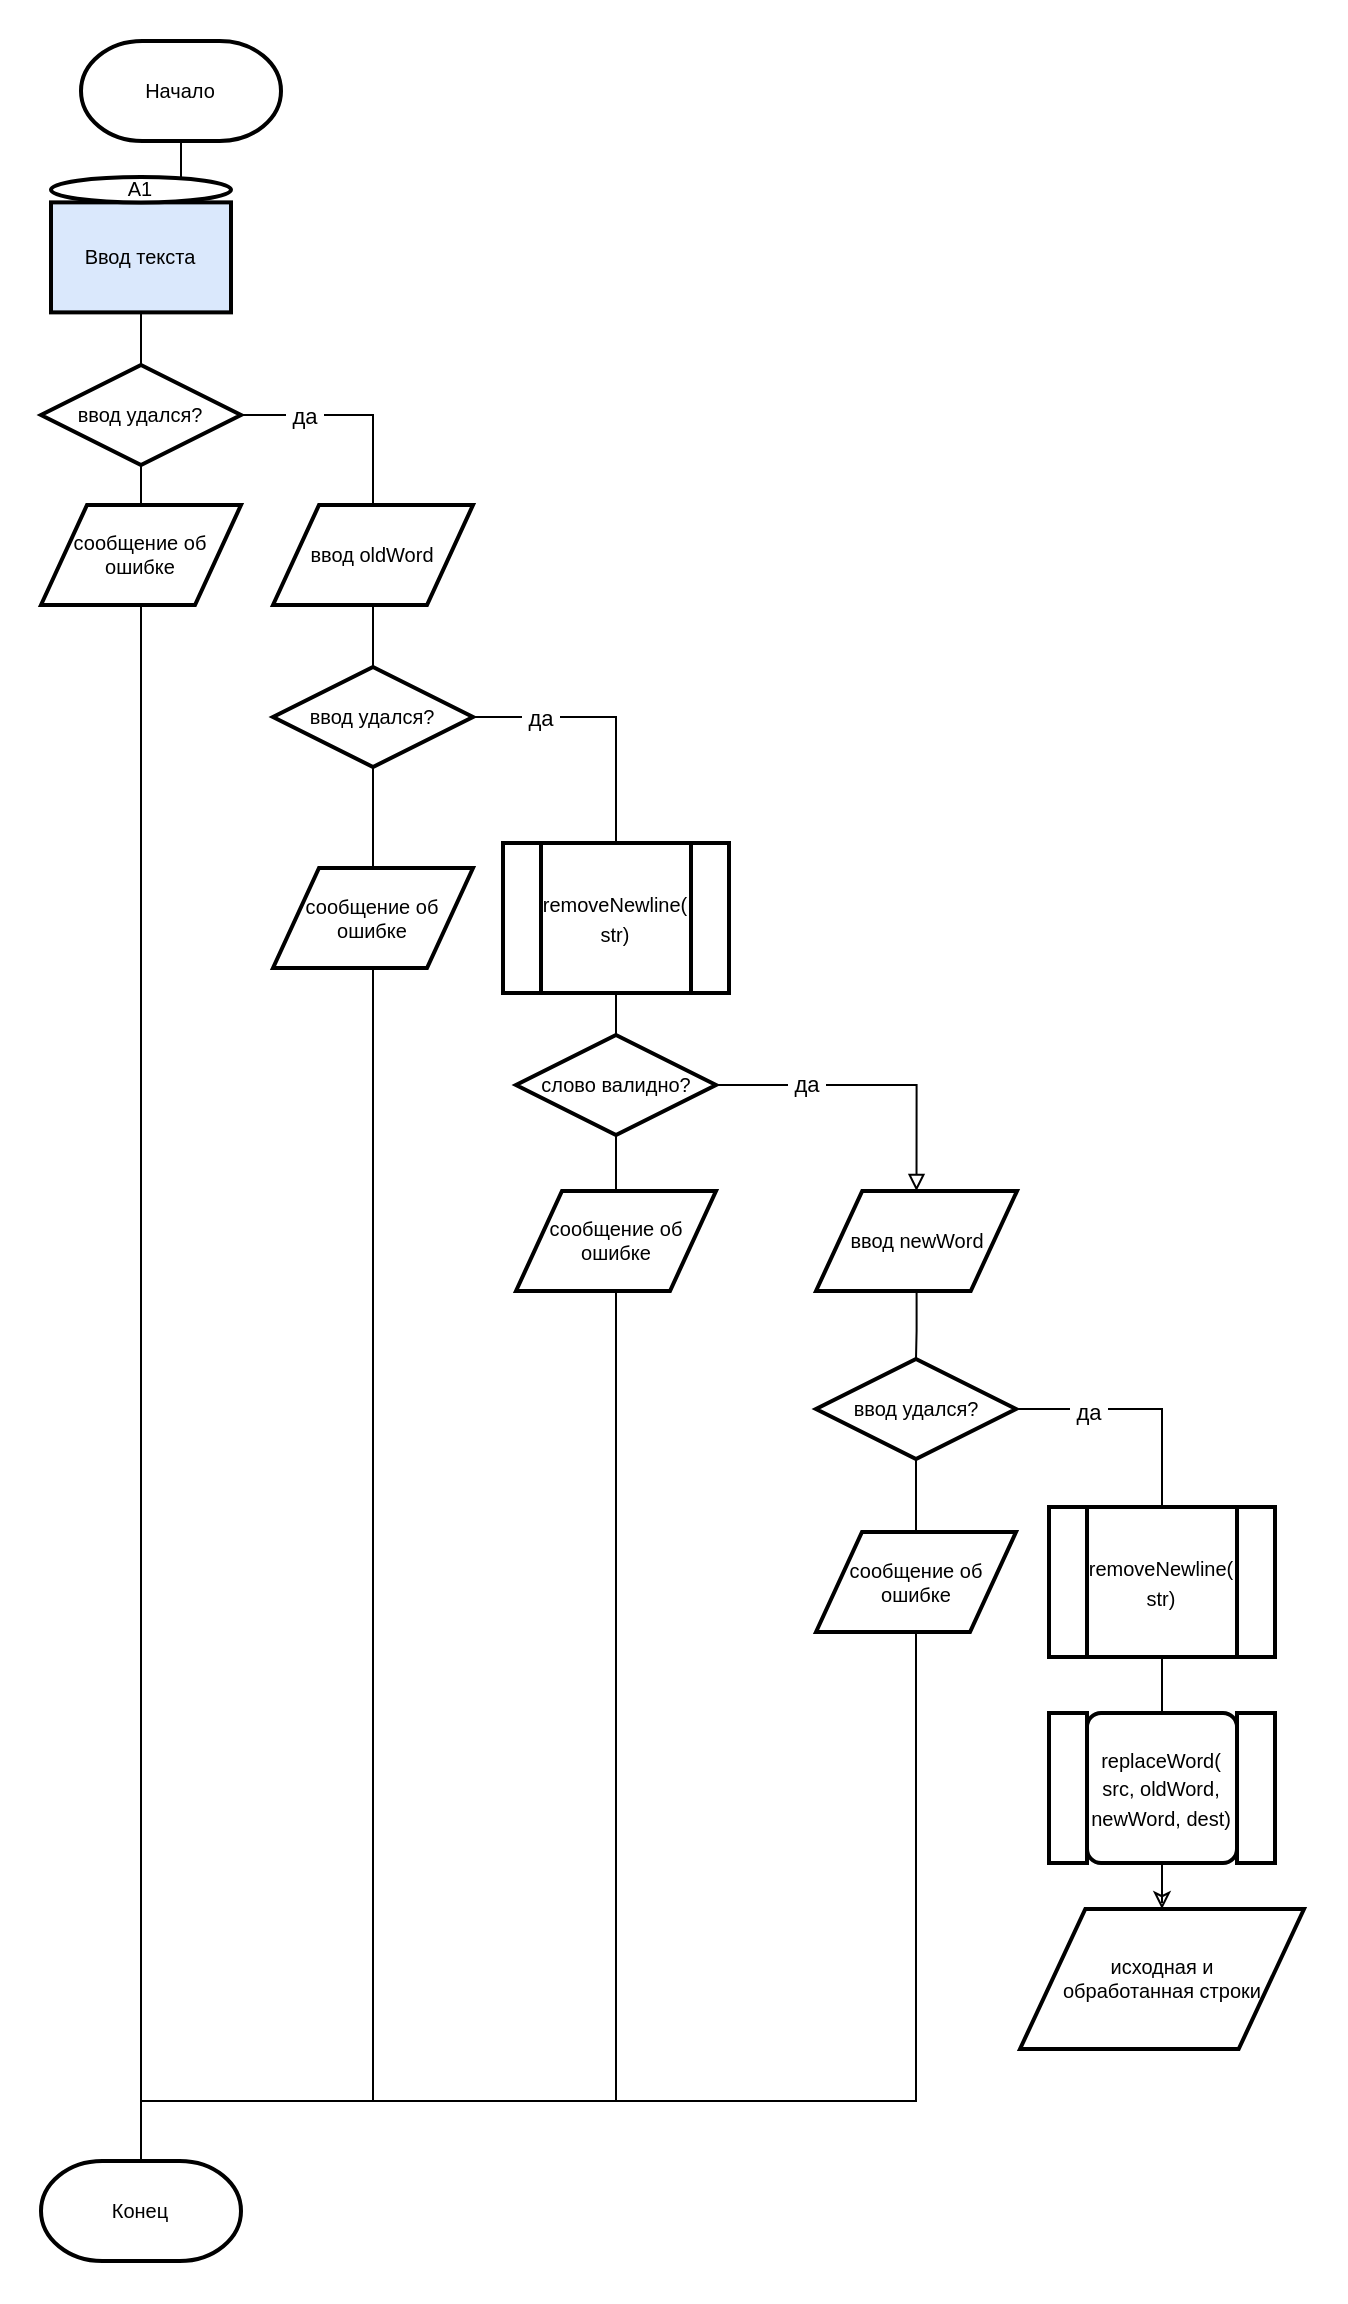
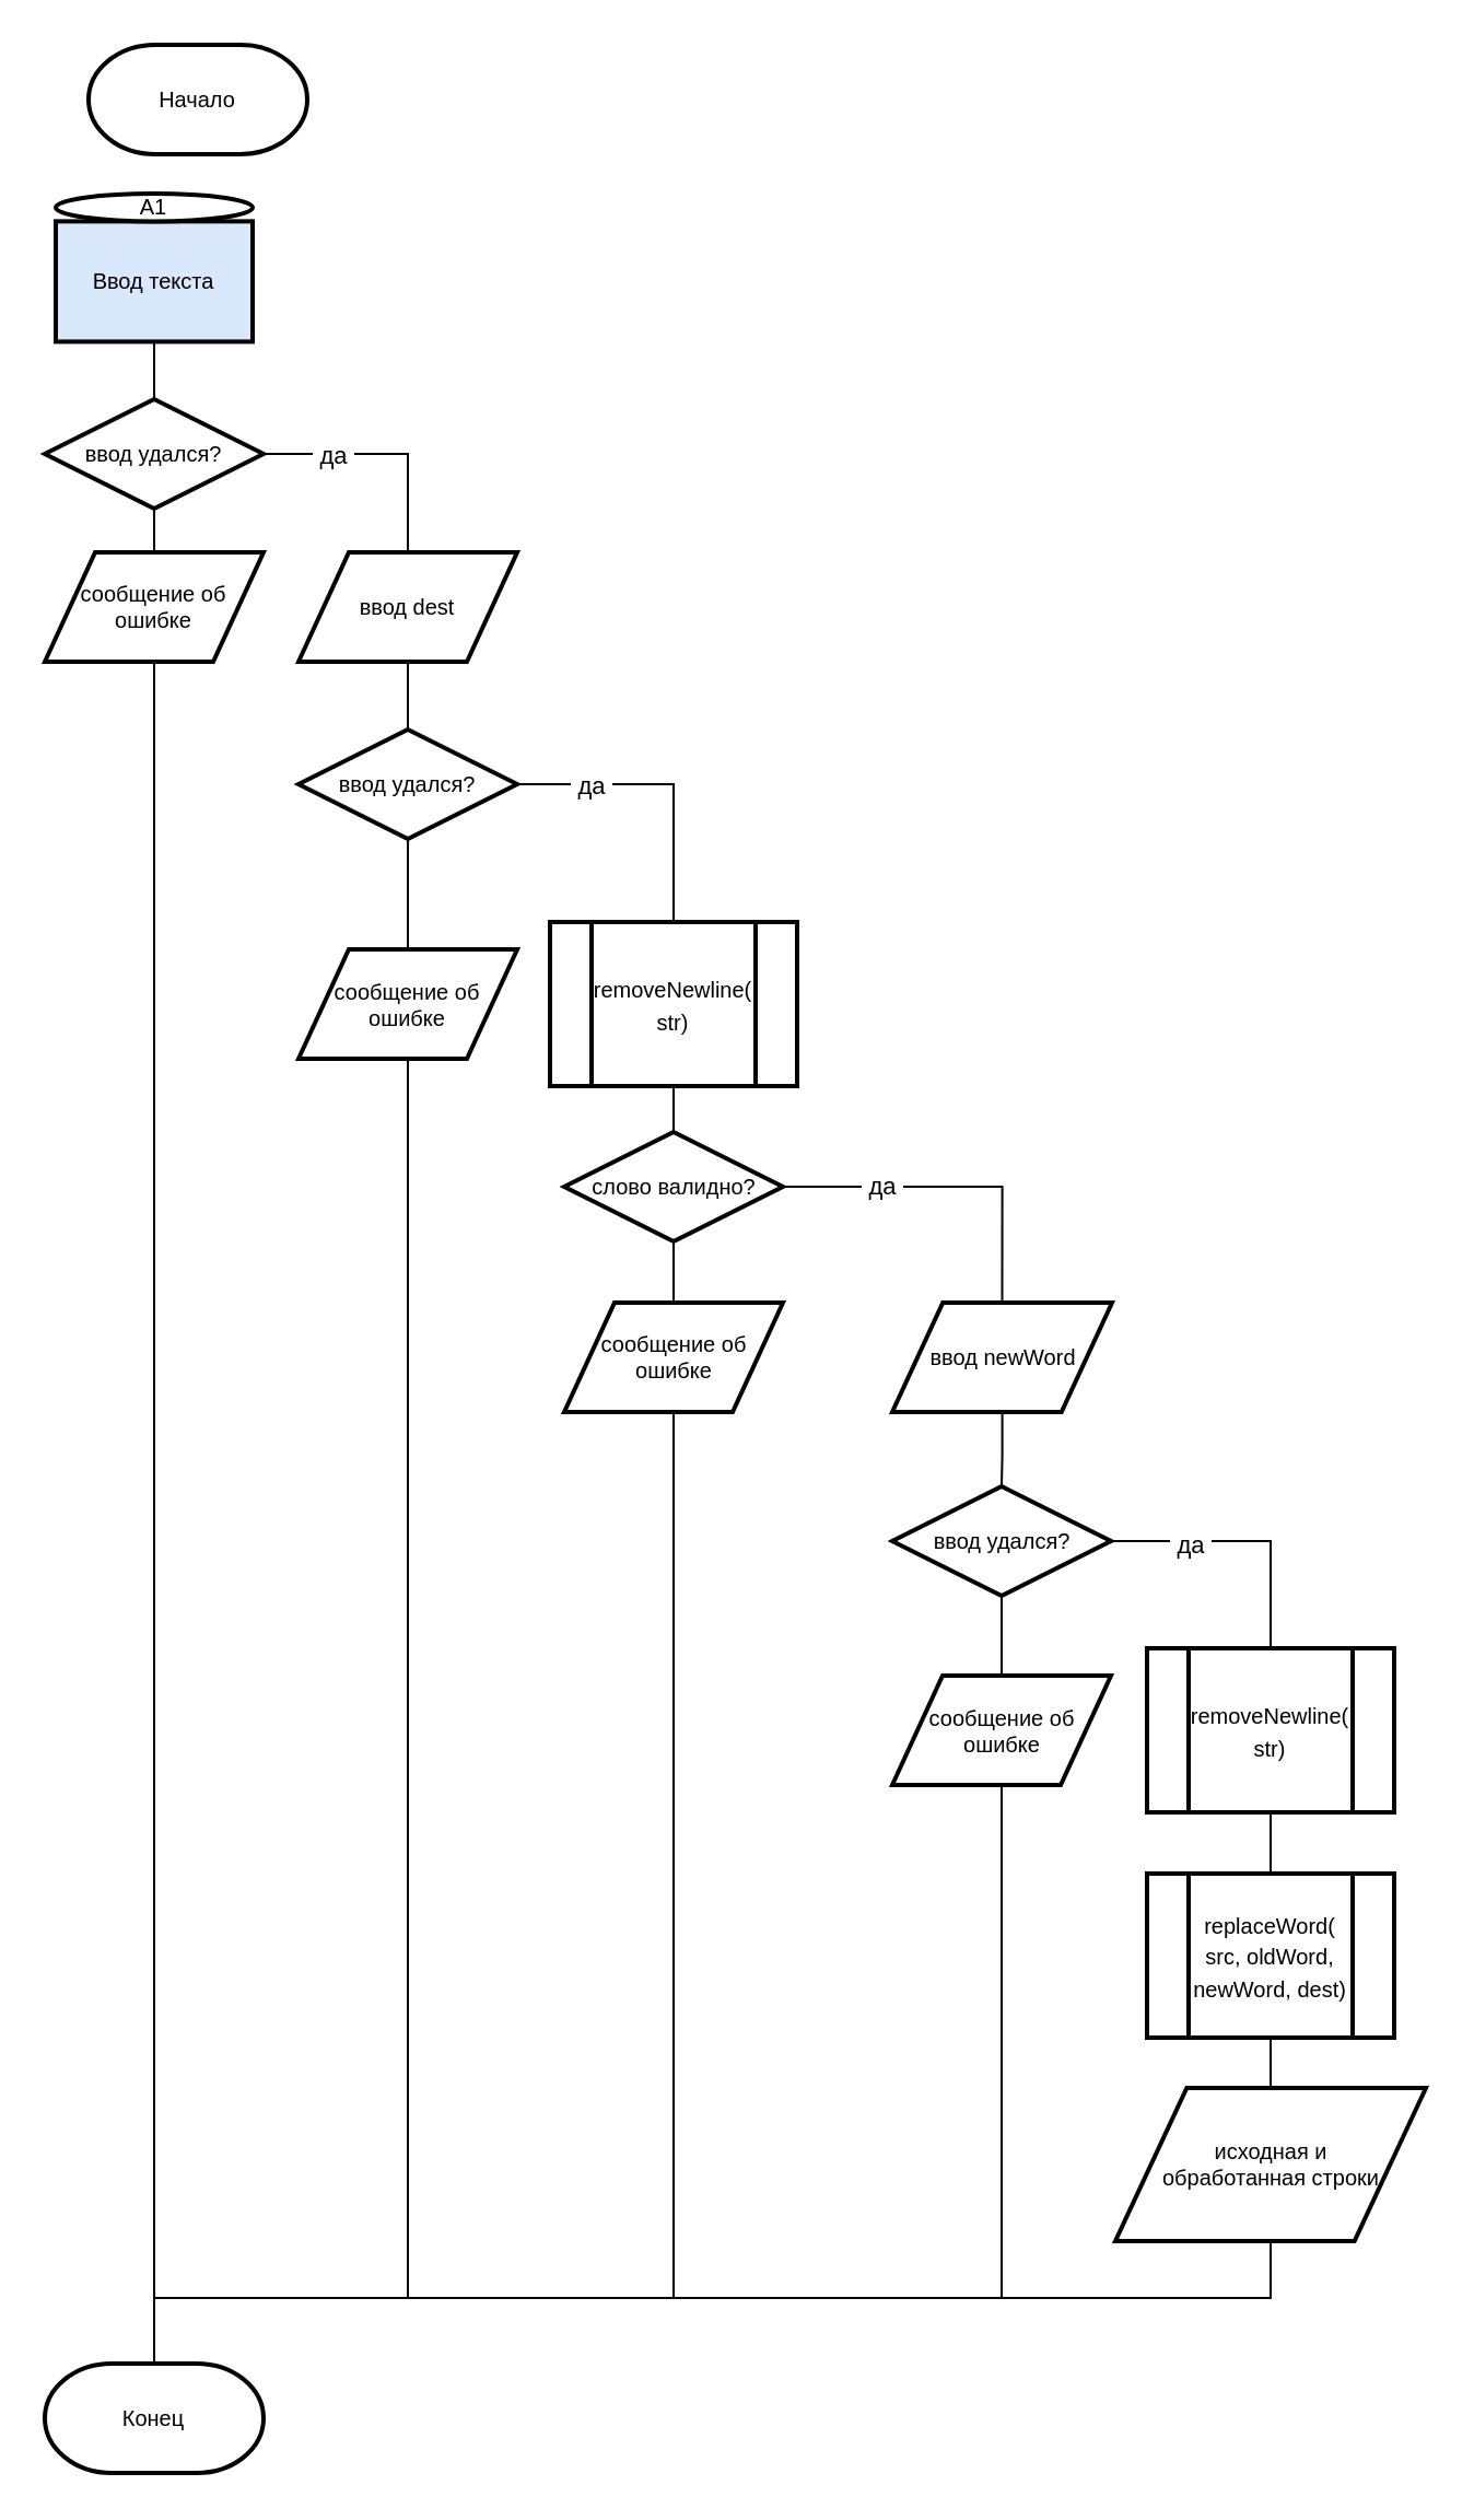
- <mxCell id="2" style="edgeStyle=orthogonalEdgeStyle;rounded=0;orthogonalLoop=1;jettySize=auto;html=1;entryX=0.5;entryY=0;entryDx=0;entryDy=0;endArrow=none;endFill=0;" parent="1" source="3" target="7" edge="1"><mxGeometry relative="1" as="geometry" /></mxCell>
- <mxCell id="13" value="ввод oldWord" style="shape=parallelogram;html=1;strokeWidth=2;perimeter=parallelogramPerimeter;whiteSpace=wrap;rounded=0;arcSize=12;size=0.23;fontSize=10;" parent="1" vertex="1"><mxGeometry x="136" y="252" width="100" height="50" as="geometry" /></mxCell>
+ <mxCell id="13" value="ввод dest" style="shape=parallelogram;html=1;strokeWidth=2;perimeter=parallelogramPerimeter;whiteSpace=wrap;rounded=0;arcSize=12;size=0.23;fontSize=10;" parent="1" vertex="1"><mxGeometry x="136" y="252" width="100" height="50" as="geometry" /></mxCell>
- <mxCell id="18" style="edgeStyle=orthogonalEdgeStyle;rounded=0;orthogonalLoop=1;jettySize=auto;html=1;entryX=0.5;entryY=0;entryDx=0;entryDy=0;endArrow=block;endFill=0;" parent="1" source="21" target="23" edge="1"><mxGeometry relative="1" as="geometry" /></mxCell>
+ <mxCell id="18" style="edgeStyle=orthogonalEdgeStyle;rounded=0;orthogonalLoop=1;jettySize=auto;html=1;entryX=0.5;entryY=0;entryDx=0;entryDy=0;endArrow=none;endFill=0;" parent="1" source="21" target="23" edge="1"><mxGeometry relative="1" as="geometry" /></mxCell>
- <mxCell id="29" value="&lt;font style=&quot;font-size: 10px;&quot;&gt;replaceWord(&lt;br&gt;src, oldWord,&lt;br&gt;newWord, dest)&lt;br&gt;&lt;/font&gt;" style="whiteSpace=wrap;html=1;absoluteArcSize=1;arcSize=14;strokeWidth=2;rounded=1;" parent="28" vertex="1"><mxGeometry x="19" width="75" height="75" as="geometry" /></mxCell>
+ <mxCell id="29" value="&lt;font style=&quot;font-size: 10px;&quot;&gt;replaceWord(&lt;br&gt;src, oldWord,&lt;br&gt;newWord, dest)&lt;br&gt;&lt;/font&gt;" style="rounded=0;whiteSpace=wrap;html=1;absoluteArcSize=1;arcSize=14;strokeWidth=2;" parent="28" vertex="1"><mxGeometry x="19" width="75" height="75" as="geometry" /></mxCell>
- <mxCell id="44" style="edgeStyle=orthogonalEdgeStyle;rounded=0;orthogonalLoop=1;jettySize=auto;html=1;entryX=0.5;entryY=0;entryDx=0;entryDy=0;endArrow=classic;endFill=0;" parent="1" source="29" target="40" edge="1"><mxGeometry relative="1" as="geometry" /></mxCell>
+ <mxCell id="44" style="edgeStyle=orthogonalEdgeStyle;rounded=0;orthogonalLoop=1;jettySize=auto;html=1;entryX=0.5;entryY=0;entryDx=0;entryDy=0;endArrow=none;endFill=0;" parent="1" source="29" target="40" edge="1"><mxGeometry relative="1" as="geometry" /></mxCell>
+ <mxCell id="45" style="edgeStyle=orthogonalEdgeStyle;rounded=0;orthogonalLoop=1;jettySize=auto;html=1;entryX=0.5;entryY=0;entryDx=0;entryDy=0;entryPerimeter=0;endArrow=none;endFill=0;" parent="1" source="40" target="4" edge="1"><mxGeometry relative="1" as="geometry"><Array as="points"><mxPoint x="581" y="1050" /><mxPoint x="70" y="1050" /></Array></mxGeometry></mxCell>
